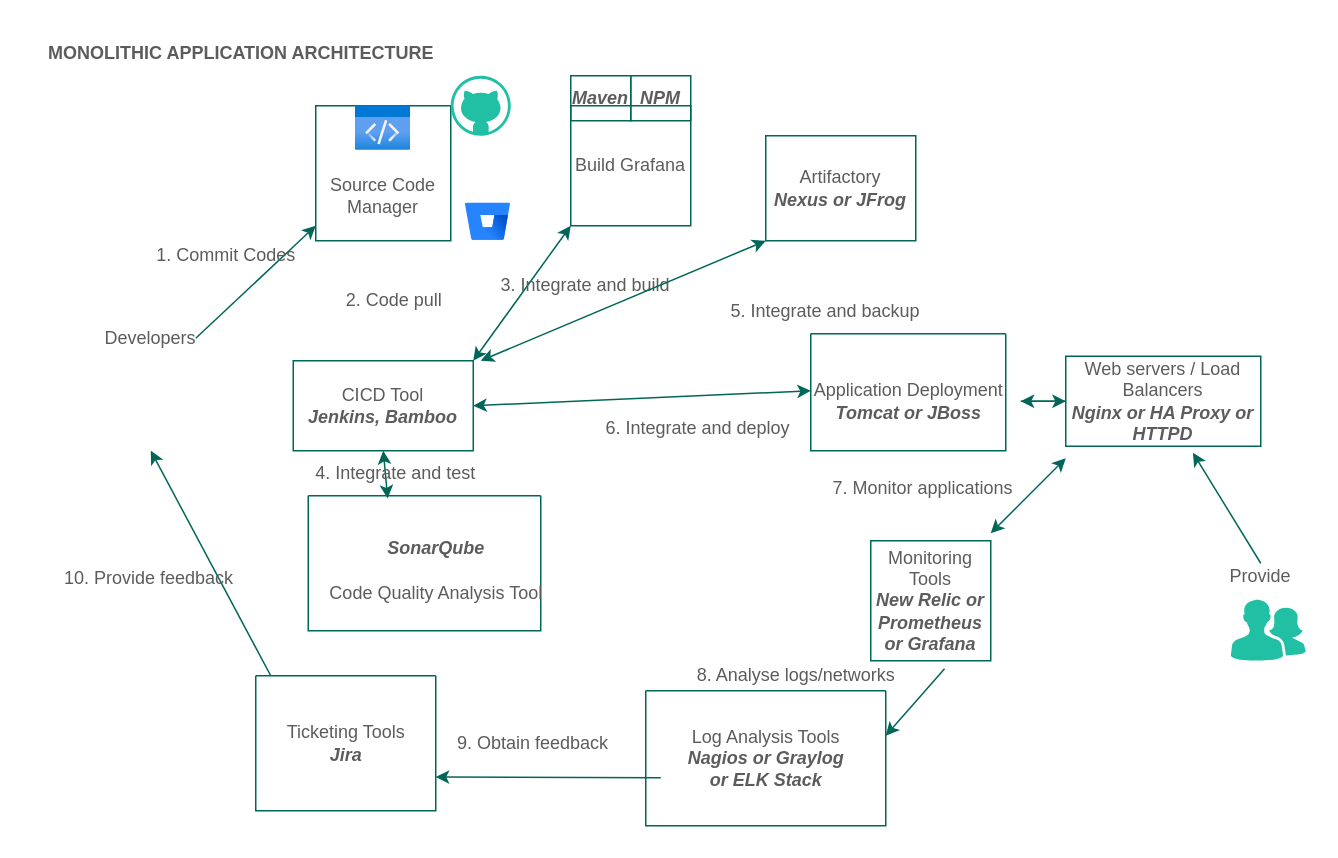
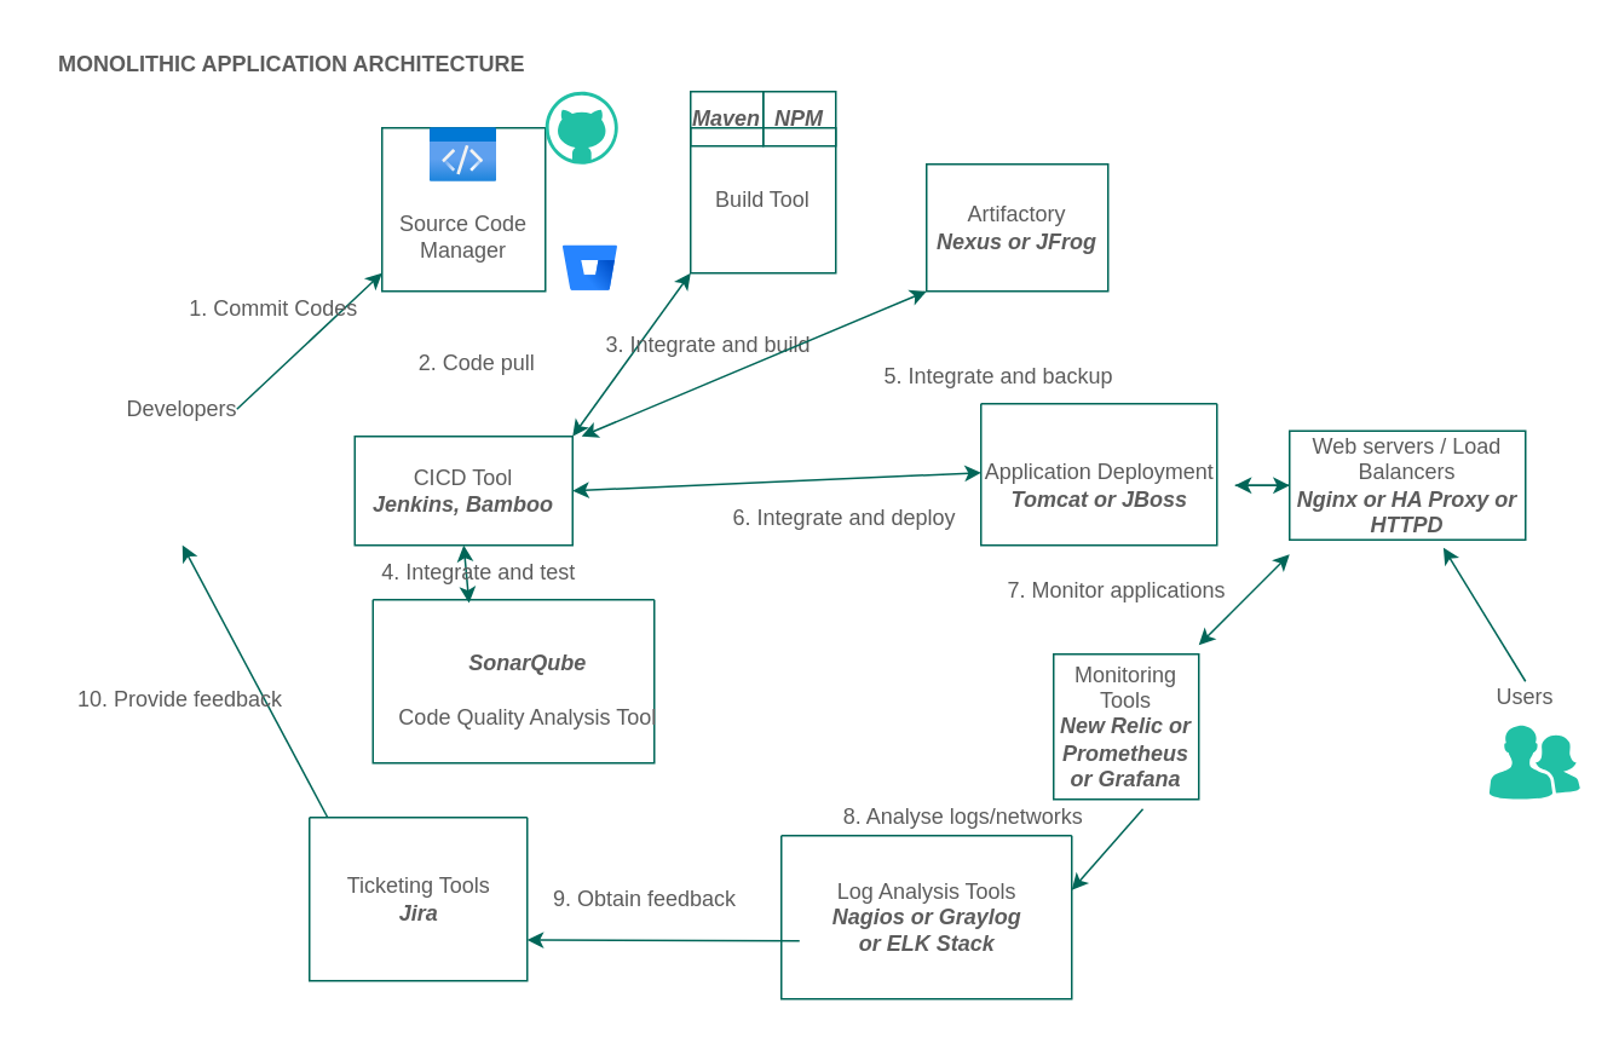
- <mxCell id="14" value="Build Grafana" style="whiteSpace=wrap;html=1;aspect=fixed;strokeColor=#006658;fontColor=#5C5C5C;fillColor=none;" parent="1" vertex="1"><mxGeometry x="380" y="70" width="80" height="80" as="geometry" /></mxCell>
+ <mxCell id="14" value="Build Tool" style="whiteSpace=wrap;html=1;aspect=fixed;strokeColor=#006658;fontColor=#5C5C5C;fillColor=none;" parent="1" vertex="1"><mxGeometry x="380" y="70" width="80" height="80" as="geometry" /></mxCell>
- <mxCell id="37" value="Provide" style="text;html=1;strokeColor=none;fillColor=none;align=center;verticalAlign=middle;whiteSpace=wrap;rounded=0;fontColor=#5C5C5C;" vertex="1" parent="1"><mxGeometry x="810" y="369" width="60" height="30" as="geometry" /></mxCell>
+ <mxCell id="37" value="Users" style="text;html=1;strokeColor=none;fillColor=none;align=center;verticalAlign=middle;whiteSpace=wrap;rounded=0;fontColor=#5C5C5C;" vertex="1" parent="1"><mxGeometry x="810" y="369" width="60" height="30" as="geometry" /></mxCell>
